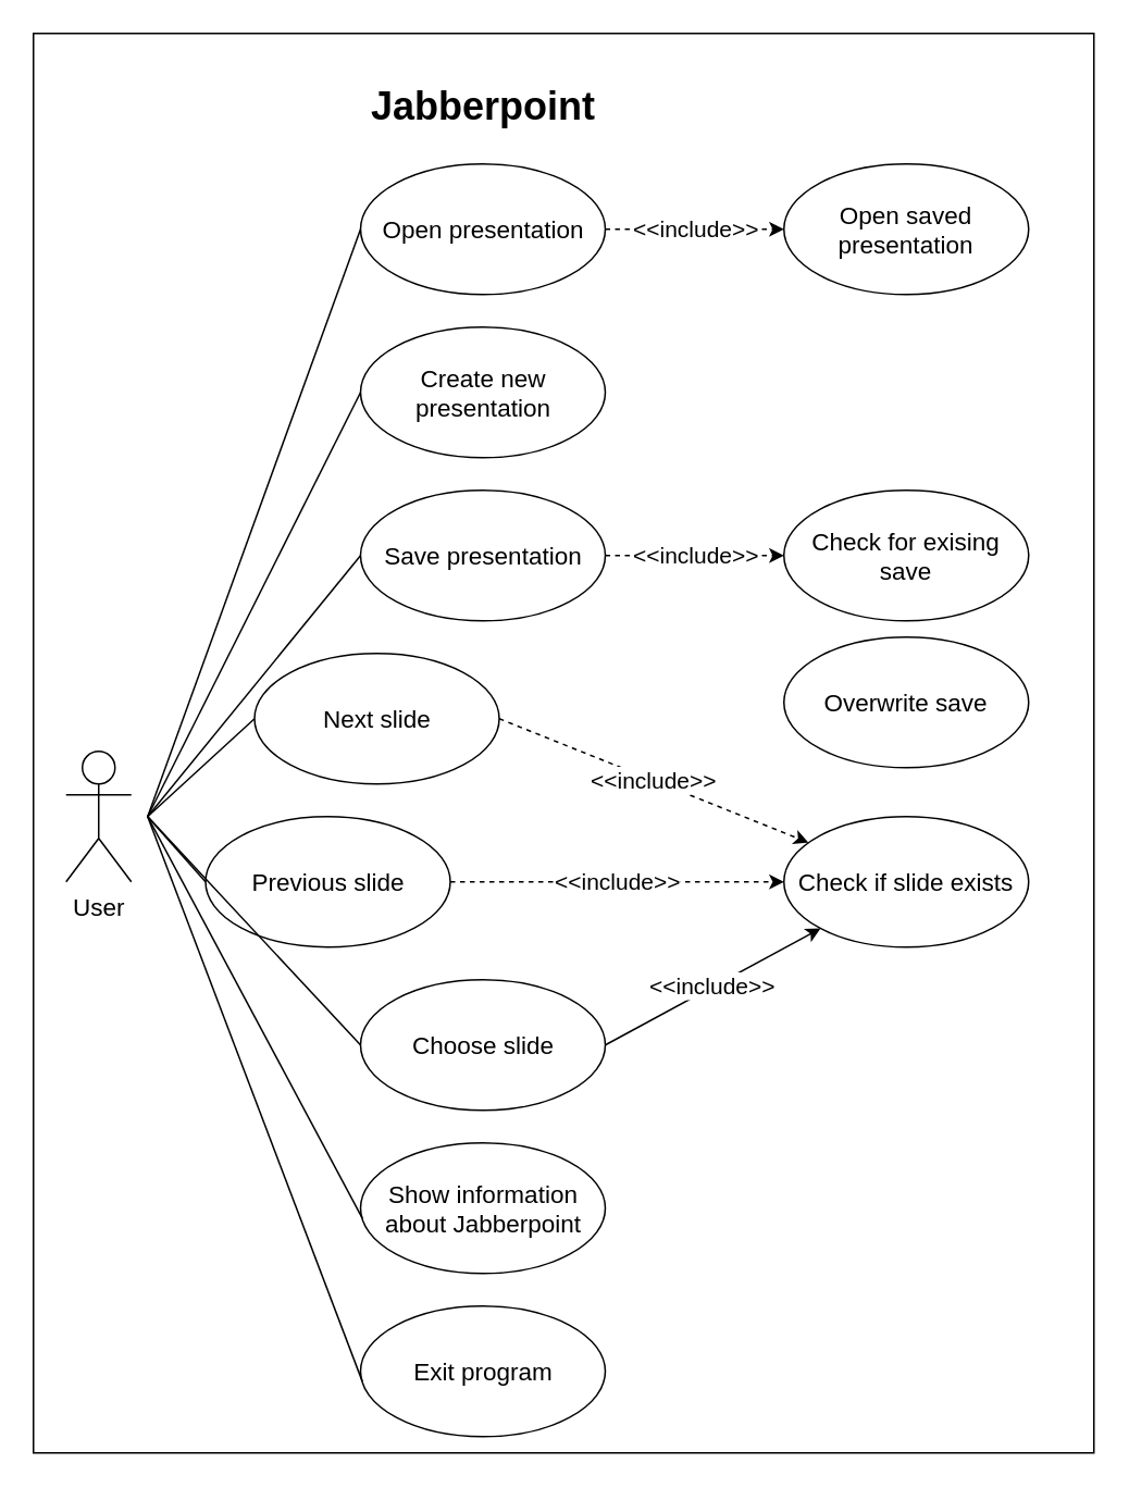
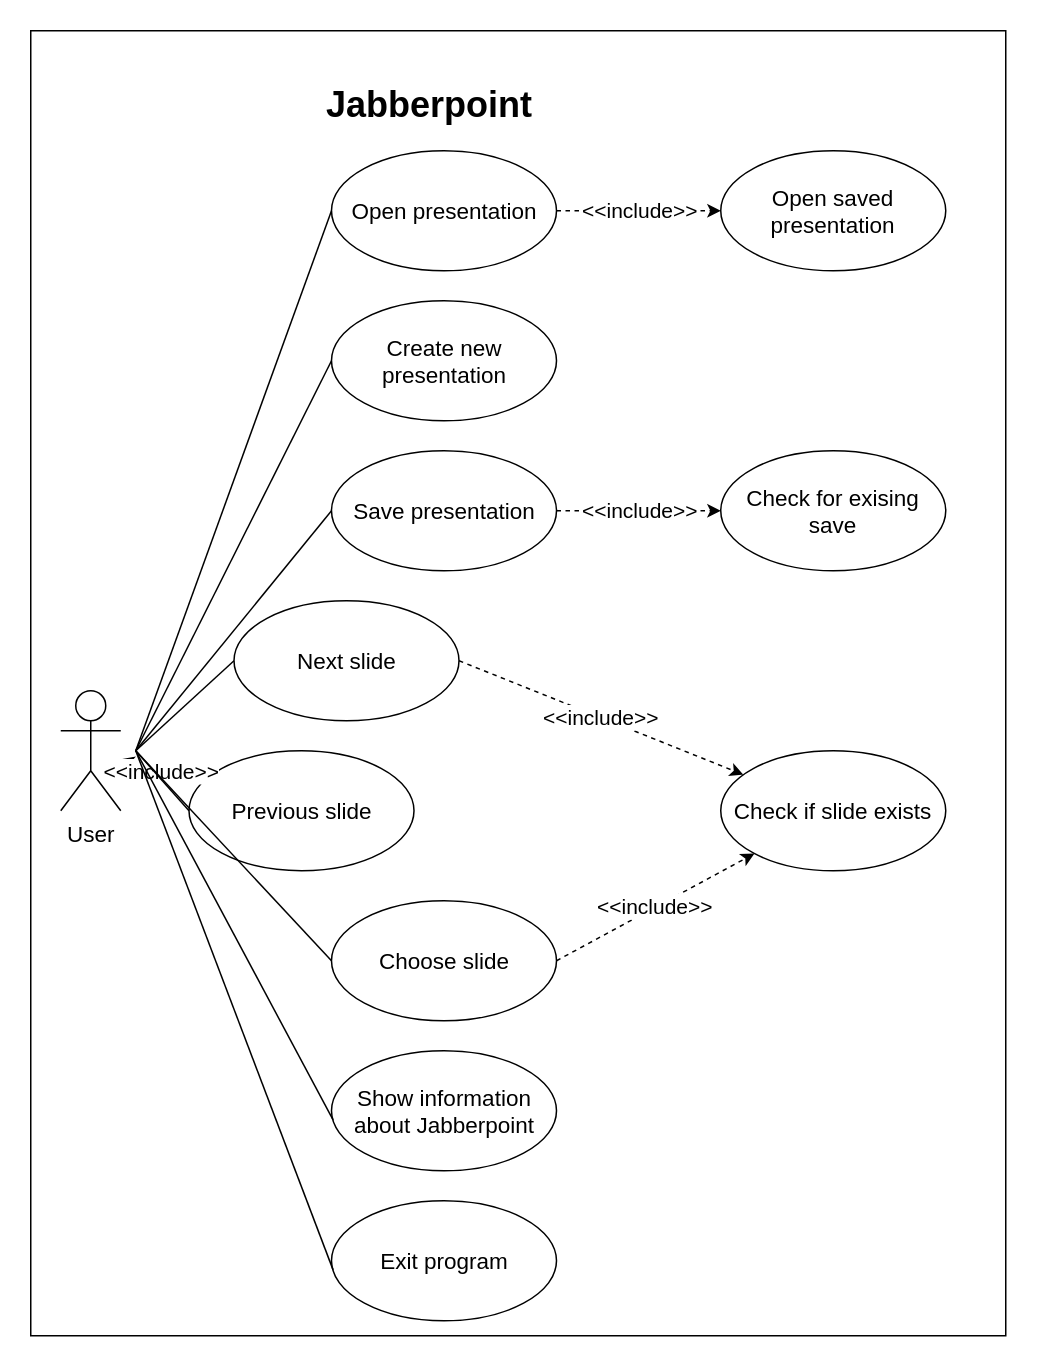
- <mxCell id="19" value="Jabberpoint" style="text;html=1;strokeColor=none;fillColor=none;align=center;verticalAlign=middle;whiteSpace=wrap;rounded=0;fontSize=24;fontStyle=1" parent="1" vertex="1"><mxGeometry x="192.5" y="50" width="206" height="30" as="geometry" /></mxCell>
+ <mxCell id="19" value="Jabberpoint" style="text;html=1;strokeColor=none;fillColor=none;align=center;verticalAlign=middle;whiteSpace=wrap;rounded=0;fontSize=24;fontStyle=1" parent="1" vertex="1"><mxGeometry x="182.5" y="55" width="206" height="30" as="geometry" /></mxCell>
- <mxCell id="20" value="Overwrite save" style="ellipse;whiteSpace=wrap;html=1;fontSize=15;fillColor=none;" parent="1" vertex="1"><mxGeometry x="480" y="390" width="150" height="80" as="geometry" /></mxCell>
- <mxCell id="17" value="&amp;lt;&amp;lt;include&amp;gt;&amp;gt;" style="html=1;labelBackgroundColor=#ffffff;startArrow=none;startFill=0;startSize=6;endArrow=classic;endFill=1;endSize=6;jettySize=auto;orthogonalLoop=1;strokeWidth=1;dashed=1;fontSize=14;rounded=0;entryX=0;entryY=0.5;entryDx=0;entryDy=0;" parent="1" source="13" target="8" edge="1"><mxGeometry width="60" height="60" relative="1" as="geometry"><mxPoint x="430" y="600" as="sourcePoint" /><mxPoint x="490" y="540" as="targetPoint" /></mxGeometry></mxCell>
+ <mxCell id="17" value="&amp;lt;&amp;lt;include&amp;gt;&amp;gt;" style="html=1;labelBackgroundColor=#ffffff;startArrow=none;startFill=0;startSize=6;endArrow=classic;endFill=1;endSize=6;jettySize=auto;orthogonalLoop=1;strokeWidth=1;dashed=1;fontSize=14;rounded=0;" parent="1" source="13" target="2" edge="1"><mxGeometry width="60" height="60" relative="1" as="geometry"><mxPoint x="430" y="600" as="sourcePoint" /><mxPoint x="490" y="540" as="targetPoint" /></mxGeometry></mxCell>
- <mxCell id="18" value="&amp;lt;&amp;lt;include&amp;gt;&amp;gt;" style="html=1;labelBackgroundColor=#ffffff;startArrow=none;startFill=0;startSize=6;endArrow=classic;endFill=1;endSize=6;jettySize=auto;orthogonalLoop=1;strokeWidth=1;dashed=0;fontSize=14;rounded=0;exitX=1;exitY=0.5;exitDx=0;exitDy=0;" parent="1" source="9" target="8" edge="1"><mxGeometry width="60" height="60" relative="1" as="geometry"><mxPoint x="440" y="660" as="sourcePoint" /><mxPoint x="500" y="600" as="targetPoint" /></mxGeometry></mxCell>
+ <mxCell id="18" value="&amp;lt;&amp;lt;include&amp;gt;&amp;gt;" style="html=1;labelBackgroundColor=#ffffff;startArrow=none;startFill=0;startSize=6;endArrow=classic;endFill=1;endSize=6;jettySize=auto;orthogonalLoop=1;strokeWidth=1;dashed=1;fontSize=14;rounded=0;exitX=1;exitY=0.5;exitDx=0;exitDy=0;" parent="1" source="9" target="8" edge="1"><mxGeometry width="60" height="60" relative="1" as="geometry"><mxPoint x="440" y="660" as="sourcePoint" /><mxPoint x="500" y="600" as="targetPoint" /></mxGeometry></mxCell>
